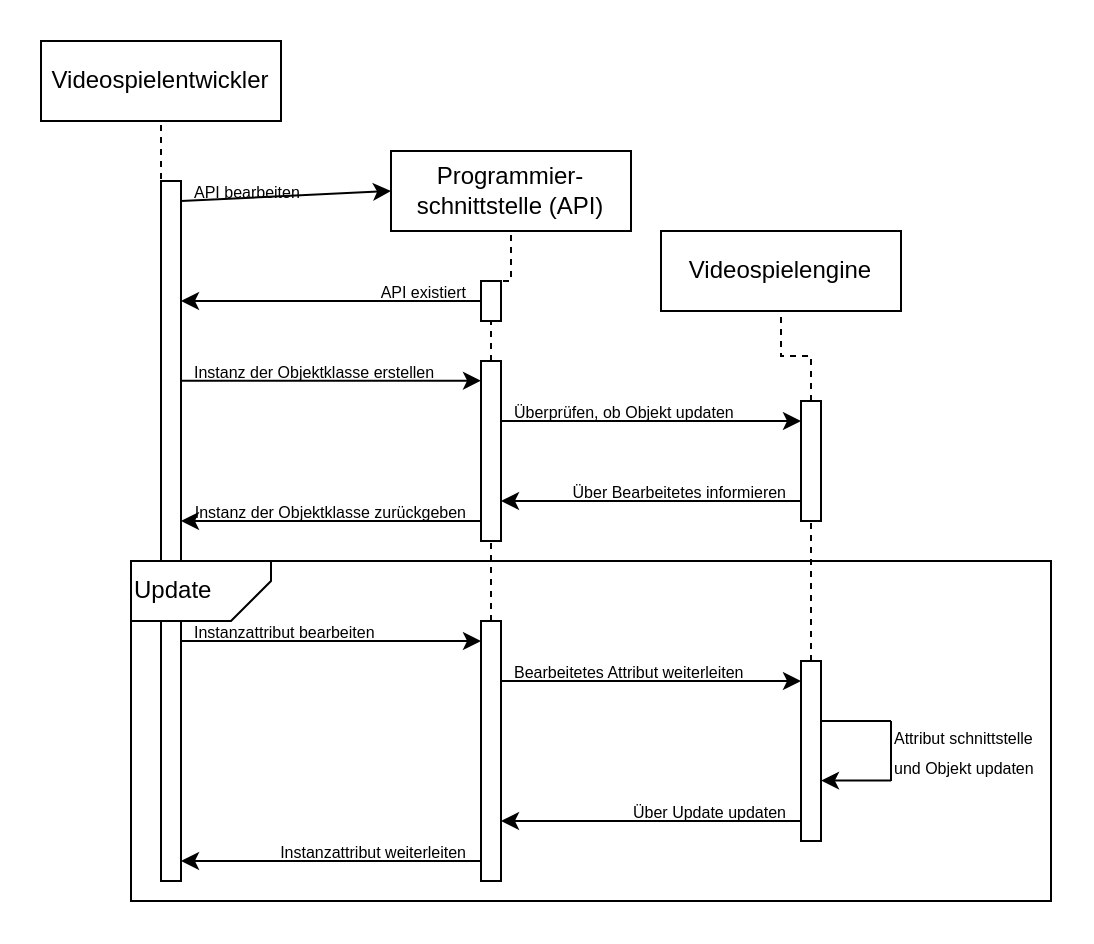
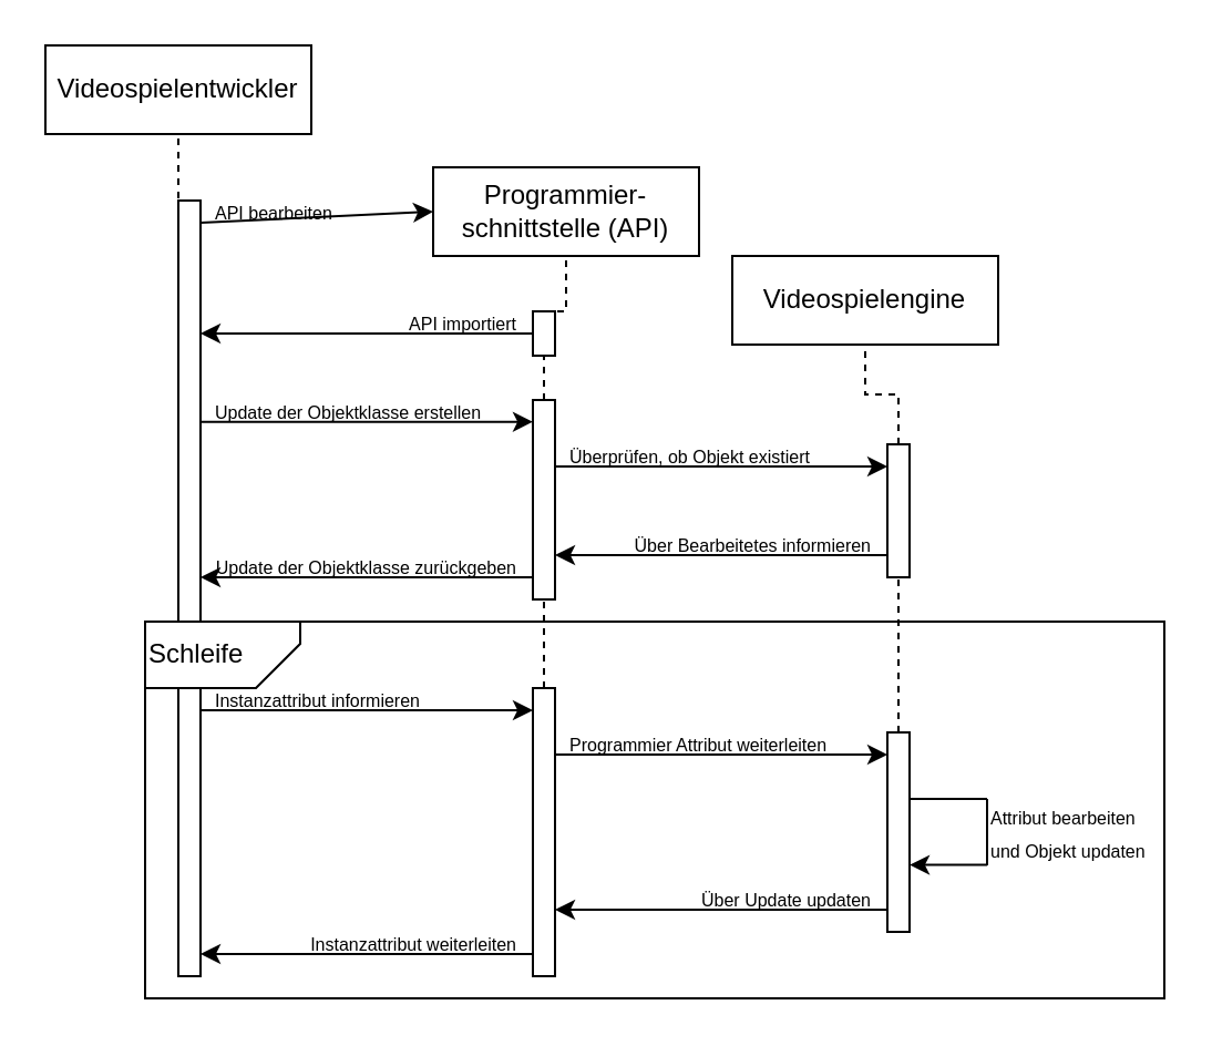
- <mxCell id="12" value="&lt;font style=&quot;font-size: 8px;&quot;&gt;API existiert&lt;/font&gt;" style="text;html=1;strokeColor=none;fillColor=none;align=right;verticalAlign=middle;whiteSpace=wrap;rounded=0;" vertex="1" parent="1"><mxGeometry x="175" y="140" width="60" height="10" as="geometry" /></mxCell>
+ <mxCell id="12" value="&lt;font style=&quot;font-size: 8px;&quot;&gt;API importiert&lt;/font&gt;" style="text;html=1;strokeColor=none;fillColor=none;align=right;verticalAlign=middle;whiteSpace=wrap;rounded=0;" vertex="1" parent="1"><mxGeometry x="175" y="140" width="60" height="10" as="geometry" /></mxCell>
- <mxCell id="15" value="&lt;span style=&quot;font-size: 8px;&quot;&gt;Instanz der Objektklasse erstellen&lt;/span&gt;" style="text;html=1;strokeColor=none;fillColor=none;align=left;verticalAlign=middle;whiteSpace=wrap;rounded=0;" vertex="1" parent="1"><mxGeometry x="95" y="180" width="130" height="10" as="geometry" /></mxCell>
+ <mxCell id="15" value="&lt;span style=&quot;font-size: 8px;&quot;&gt;Update der Objektklasse erstellen&lt;/span&gt;" style="text;html=1;strokeColor=none;fillColor=none;align=left;verticalAlign=middle;whiteSpace=wrap;rounded=0;" vertex="1" parent="1"><mxGeometry x="95" y="180" width="130" height="10" as="geometry" /></mxCell>
- <mxCell id="18" value="&lt;span style=&quot;font-size: 8px;&quot;&gt;Überprüfen, ob Objekt updaten&lt;/span&gt;" style="text;html=1;strokeColor=none;fillColor=none;align=left;verticalAlign=middle;whiteSpace=wrap;rounded=0;" vertex="1" parent="1"><mxGeometry x="255" y="200" width="130" height="10" as="geometry" /></mxCell>
+ <mxCell id="18" value="&lt;span style=&quot;font-size: 8px;&quot;&gt;Überprüfen, ob Objekt existiert&lt;/span&gt;" style="text;html=1;strokeColor=none;fillColor=none;align=left;verticalAlign=middle;whiteSpace=wrap;rounded=0;" vertex="1" parent="1"><mxGeometry x="255" y="200" width="130" height="10" as="geometry" /></mxCell>
- <mxCell id="22" value="&lt;span style=&quot;font-size: 8px;&quot;&gt;Instanz der Objektklasse zurückgeben&lt;/span&gt;" style="text;html=1;strokeColor=none;fillColor=none;align=right;verticalAlign=middle;whiteSpace=wrap;rounded=0;" vertex="1" parent="1"><mxGeometry x="95" y="250" width="140" height="10" as="geometry" /></mxCell>
+ <mxCell id="22" value="&lt;span style=&quot;font-size: 8px;&quot;&gt;Update der Objektklasse zurückgeben&lt;/span&gt;" style="text;html=1;strokeColor=none;fillColor=none;align=right;verticalAlign=middle;whiteSpace=wrap;rounded=0;" vertex="1" parent="1"><mxGeometry x="95" y="250" width="140" height="10" as="geometry" /></mxCell>
- <mxCell id="40" value="Update" style="shape=card;whiteSpace=wrap;html=1;direction=south;noLabel=0;flipV=1;size=20;align=left;" vertex="1" parent="1"><mxGeometry x="65" y="280" width="70" height="30" as="geometry" /></mxCell>
+ <mxCell id="40" value="Schleife" style="shape=card;whiteSpace=wrap;html=1;direction=south;noLabel=0;flipV=1;size=20;align=left;" vertex="1" parent="1"><mxGeometry x="65" y="280" width="70" height="30" as="geometry" /></mxCell>
- <mxCell id="27" value="&lt;span style=&quot;font-size: 8px;&quot;&gt;Instanzattribut bearbeiten&lt;/span&gt;" style="text;html=1;strokeColor=none;fillColor=none;align=left;verticalAlign=middle;whiteSpace=wrap;rounded=0;" vertex="1" parent="1"><mxGeometry x="95" y="310" width="140" height="10" as="geometry" /></mxCell>
+ <mxCell id="27" value="&lt;span style=&quot;font-size: 8px;&quot;&gt;Instanzattribut informieren&lt;/span&gt;" style="text;html=1;strokeColor=none;fillColor=none;align=left;verticalAlign=middle;whiteSpace=wrap;rounded=0;" vertex="1" parent="1"><mxGeometry x="95" y="310" width="140" height="10" as="geometry" /></mxCell>
- <mxCell id="30" value="&lt;font style=&quot;font-size: 8px;&quot;&gt;Bearbeitetes Attribut weiterleiten&lt;/font&gt;" style="text;html=1;strokeColor=none;fillColor=none;align=left;verticalAlign=middle;whiteSpace=wrap;rounded=0;" vertex="1" parent="1"><mxGeometry x="255" y="330" width="140" height="10" as="geometry" /></mxCell>
+ <mxCell id="30" value="&lt;font style=&quot;font-size: 8px;&quot;&gt;Programmier Attribut weiterleiten&lt;/font&gt;" style="text;html=1;strokeColor=none;fillColor=none;align=left;verticalAlign=middle;whiteSpace=wrap;rounded=0;" vertex="1" parent="1"><mxGeometry x="255" y="330" width="140" height="10" as="geometry" /></mxCell>
- <mxCell id="36" value="&lt;font style=&quot;font-size: 8px;&quot;&gt;Attribut schnittstelle und Objekt updaten&lt;/font&gt;" style="text;html=1;strokeColor=none;fillColor=none;align=left;verticalAlign=middle;whiteSpace=wrap;rounded=0;" vertex="1" parent="1"><mxGeometry x="445" y="360" width="80" height="30" as="geometry" /></mxCell>
+ <mxCell id="36" value="&lt;font style=&quot;font-size: 8px;&quot;&gt;Attribut bearbeiten und Objekt updaten&lt;/font&gt;" style="text;html=1;strokeColor=none;fillColor=none;align=left;verticalAlign=middle;whiteSpace=wrap;rounded=0;" vertex="1" parent="1"><mxGeometry x="445" y="360" width="80" height="30" as="geometry" /></mxCell>
